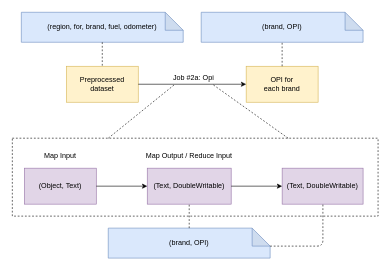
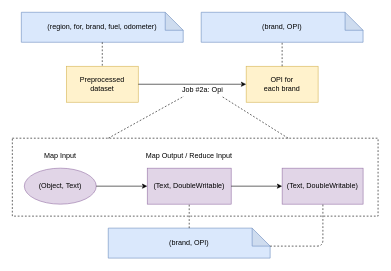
- <mxCell id="7" value="Job #2a: Opi" style="text;html=1;strokeColor=none;fillColor=none;align=center;verticalAlign=middle;whiteSpace=wrap;rounded=0;" parent="1" vertex="1"><mxGeometry x="260" y="120" width="125" height="20" as="geometry" /></mxCell>
+ <mxCell id="7" value="Job #2a: Opi" style="text;html=1;strokeColor=none;fillColor=none;align=center;verticalAlign=middle;whiteSpace=wrap;rounded=0;" parent="1" vertex="1"><mxGeometry x="275" y="140" width="125" height="20" as="geometry" /></mxCell>
- <mxCell id="8" value="(Object, Text)" style="rounded=0;whiteSpace=wrap;html=1;fillColor=#e1d5e7;strokeColor=#9673a6;" parent="1" vertex="1"><mxGeometry x="40" y="280" width="120" height="60" as="geometry" /></mxCell>
+ <mxCell id="8" value="(Object, Text)" style="ellipse;whiteSpace=wrap;html=1;fillColor=#e1d5e7;strokeColor=#9673a6;" parent="1" vertex="1"><mxGeometry x="40" y="280" width="120" height="60" as="geometry" /></mxCell>
